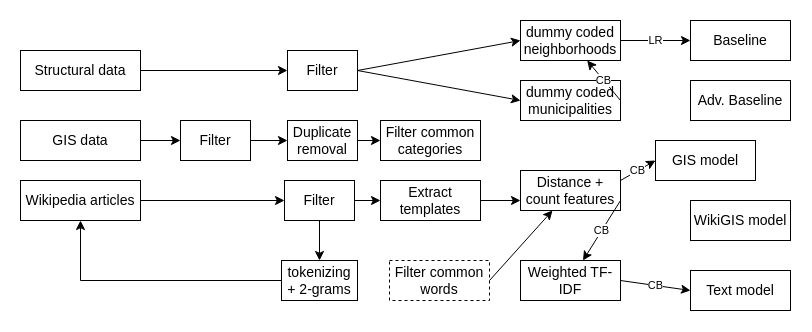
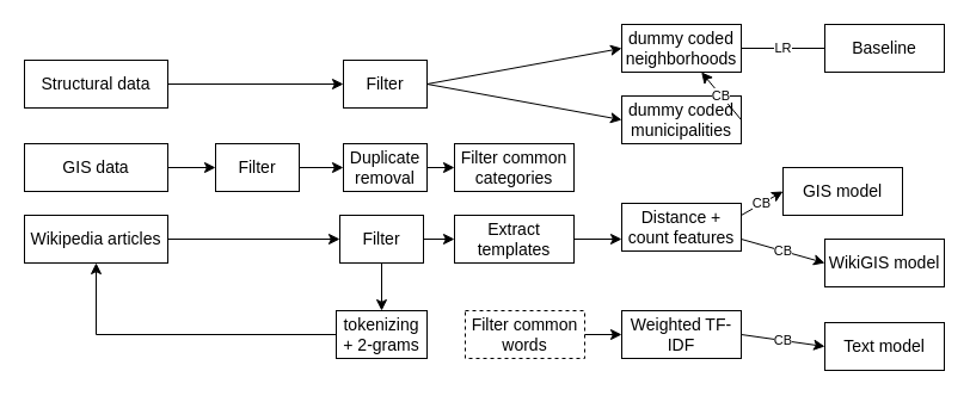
- <mxCell id="34" value="LR" style="endArrow=classic;html=1;fontSize=11;startSize=6;endSize=7;strokeWidth=1;exitX=1;exitY=0.5;exitDx=0;exitDy=0;entryX=0;entryY=0.5;entryDx=0;entryDy=0;" edge="1" parent="1" source="23" target="29"><mxGeometry width="50" height="50" relative="1" as="geometry"><mxPoint x="630" y="160" as="sourcePoint" /><mxPoint x="700" y="140" as="targetPoint" /></mxGeometry></mxCell>
+ <mxCell id="34" value="LR" style="endArrow=none;html=1;fontSize=11;startSize=6;endSize=7;strokeWidth=1;exitX=1;exitY=0.5;exitDx=0;exitDy=0;entryX=0;entryY=0.5;entryDx=0;entryDy=0;" edge="1" parent="1" source="23" target="29"><mxGeometry width="50" height="50" relative="1" as="geometry"><mxPoint x="630" y="160" as="sourcePoint" /><mxPoint x="700" y="140" as="targetPoint" /></mxGeometry></mxCell>
- <mxCell id="35" value="&lt;font style=&quot;font-size: 14px&quot;&gt;Adv. Baseline&lt;br&gt;&lt;/font&gt;" style="rounded=0;whiteSpace=wrap;html=1;" vertex="1" parent="1"><mxGeometry x="690" y="80" width="100" height="40" as="geometry" /></mxCell>
- <mxCell id="31" value="CB" style="endArrow=classic;html=1;fontSize=11;startSize=6;endSize=7;strokeWidth=1;exitX=1;exitY=0.75;exitDx=0;exitDy=0;" edge="1" parent="1" source="21" target="19"><mxGeometry width="50" height="50" relative="1" as="geometry"><mxPoint x="630" y="230" as="sourcePoint" /><mxPoint x="690" y="200" as="targetPoint" /></mxGeometry></mxCell>
+ <mxCell id="31" value="CB" style="endArrow=classic;html=1;fontSize=11;startSize=6;endSize=7;strokeWidth=1;exitX=1;exitY=0.75;exitDx=0;exitDy=0;entryX=0;entryY=0.5;entryDx=0;entryDy=0;" edge="1" parent="1" source="21" target="33"><mxGeometry width="50" height="50" relative="1" as="geometry"><mxPoint x="630" y="230" as="sourcePoint" /><mxPoint x="690" y="200" as="targetPoint" /></mxGeometry></mxCell>
- <mxCell id="22" value="" style="endArrow=classic;html=1;fontSize=11;startSize=6;endSize=7;strokeWidth=1;exitX=1;exitY=0.5;exitDx=0;exitDy=0;" edge="1" parent="1" source="18" target="21"><mxGeometry width="50" height="50" relative="1" as="geometry"><mxPoint x="490" y="200" as="sourcePoint" /><mxPoint x="510" y="170" as="targetPoint" /></mxGeometry></mxCell>
+ <mxCell id="22" value="" style="endArrow=classic;html=1;fontSize=11;startSize=6;endSize=7;strokeWidth=1;exitX=1;exitY=0.5;exitDx=0;exitDy=0;entryX=0;entryY=0.5;entryDx=0;entryDy=0;" edge="1" parent="1" source="18" target="19"><mxGeometry width="50" height="50" relative="1" as="geometry"><mxPoint x="490" y="200" as="sourcePoint" /><mxPoint x="510" y="170" as="targetPoint" /></mxGeometry></mxCell>
